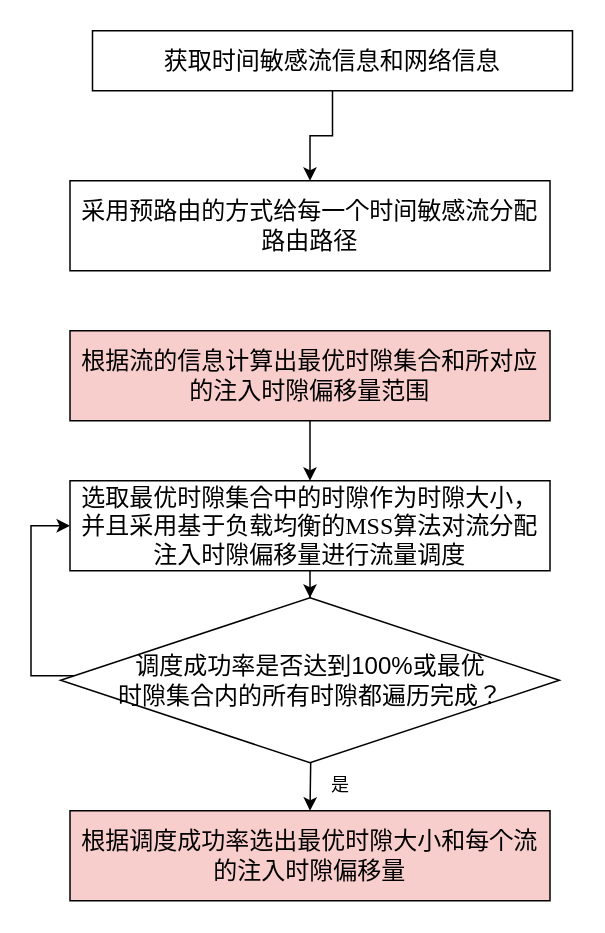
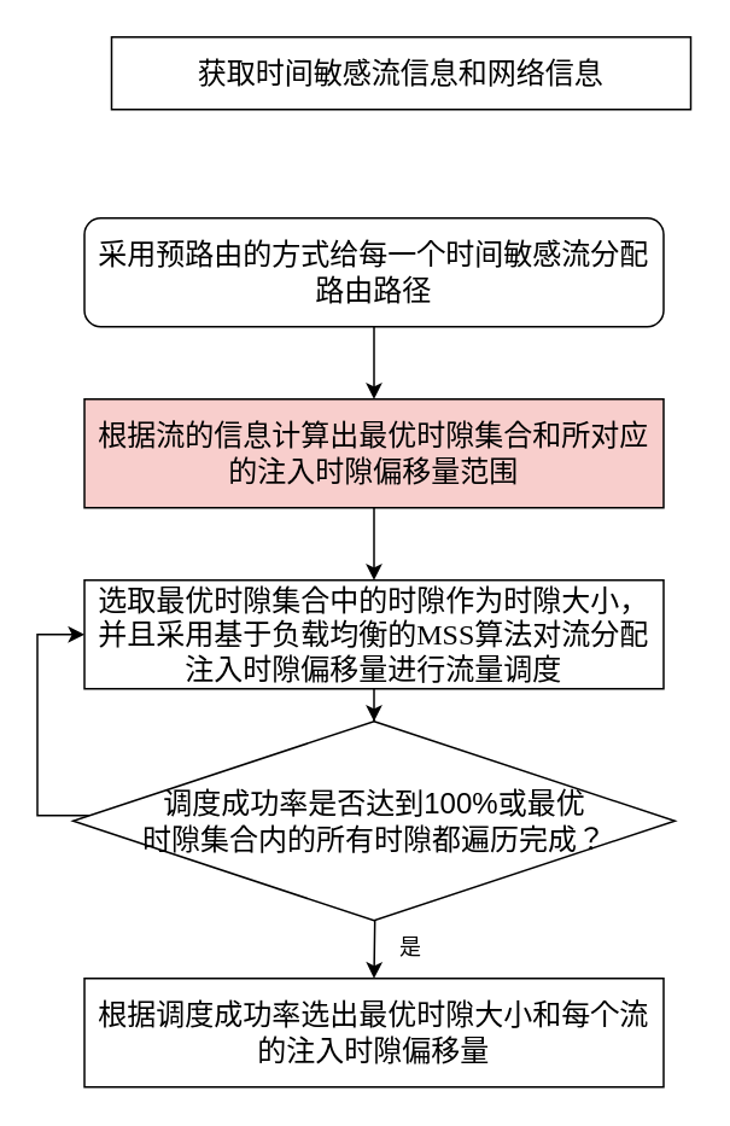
- <mxCell id="2" value="" style="edgeStyle=orthogonalEdgeStyle;rounded=0;orthogonalLoop=1;jettySize=auto;html=1;" parent="1" source="3" target="5" edge="1"><mxGeometry relative="1" as="geometry" /></mxCell>
- <mxCell id="5" value="&lt;font face=&quot;Times New Roman&quot; style=&quot;font-size: 16px;&quot;&gt;采用预路由的方式给每一个时间敏感流分配路由路径&lt;/font&gt;" style="whiteSpace=wrap;html=1;rounded=0;" parent="1" vertex="1"><mxGeometry x="46" y="120" width="320" height="60" as="geometry" /></mxCell>
+ <mxCell id="5" value="&lt;font face=&quot;Times New Roman&quot; style=&quot;font-size: 16px;&quot;&gt;采用预路由的方式给每一个时间敏感流分配路由路径&lt;/font&gt;" style="whiteSpace=wrap;html=1;rounded=1;" parent="1" vertex="1"><mxGeometry x="46" y="120" width="320" height="60" as="geometry" /></mxCell>
+ <mxCell id="4" value="" style="edgeStyle=orthogonalEdgeStyle;rounded=0;orthogonalLoop=1;jettySize=auto;html=1;" parent="1" source="5" target="7" edge="1"><mxGeometry relative="1" as="geometry" /></mxCell>
- <mxCell id="11" value="&lt;font face=&quot;Times New Roman&quot;&gt;&lt;span style=&quot;font-size: 16px;&quot;&gt;根据调度成功率选出最优时隙大小和每个流的注入时隙偏移量&lt;/span&gt;&lt;/font&gt;" style="whiteSpace=wrap;html=1;rounded=0;fillColor=#f8cecc;" parent="1" vertex="1"><mxGeometry x="46" y="540" width="320" height="60" as="geometry" /></mxCell>
+ <mxCell id="11" value="&lt;font face=&quot;Times New Roman&quot;&gt;&lt;span style=&quot;font-size: 16px;&quot;&gt;根据调度成功率选出最优时隙大小和每个流的注入时隙偏移量&lt;/span&gt;&lt;/font&gt;" style="whiteSpace=wrap;html=1;rounded=0;" parent="1" vertex="1"><mxGeometry x="46" y="540" width="320" height="60" as="geometry" /></mxCell>
